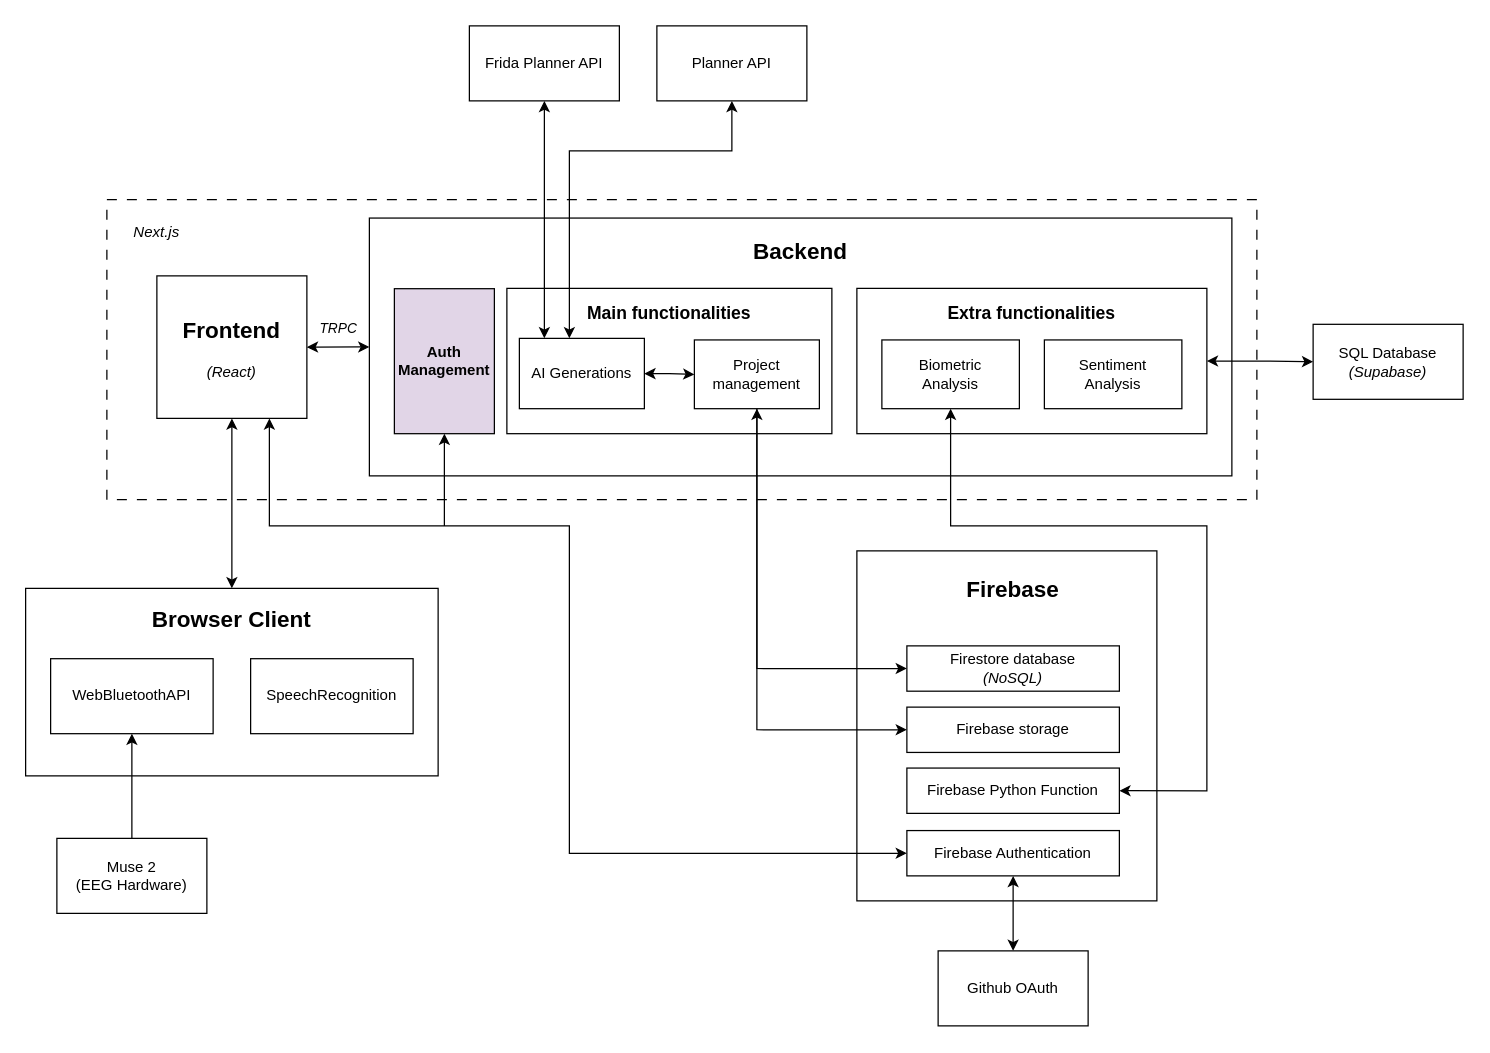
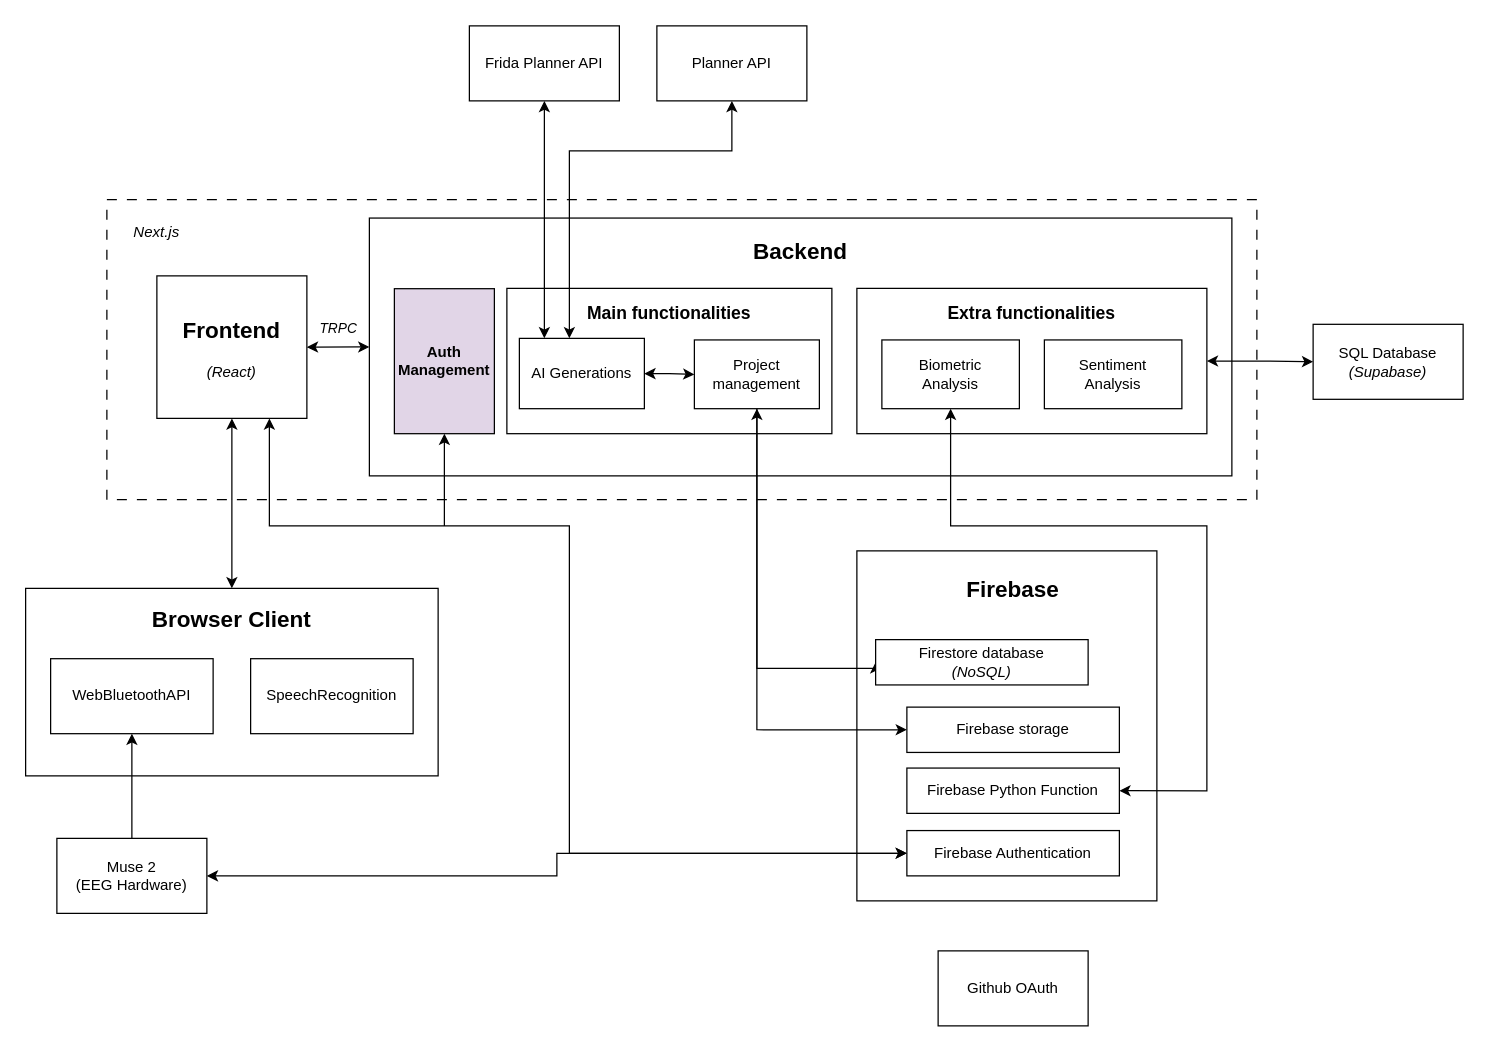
- <mxCell id="23" value="Firestore database&lt;div&gt;&lt;i&gt;(NoSQL)&lt;/i&gt;&lt;/div&gt;" style="rounded=0;whiteSpace=wrap;html=1;" parent="1" vertex="1"><mxGeometry x="725" y="516" width="170" height="36.25" as="geometry" /></mxCell>
+ <mxCell id="23" value="Firestore database&lt;div&gt;&lt;i&gt;(NoSQL)&lt;/i&gt;&lt;/div&gt;" style="rounded=0;whiteSpace=wrap;html=1;" parent="1" vertex="1"><mxGeometry x="700" y="511" width="170" height="36.25" as="geometry" /></mxCell>
- <mxCell id="41" style="edgeStyle=orthogonalEdgeStyle;rounded=0;orthogonalLoop=1;jettySize=auto;html=1;startArrow=classic;startFill=1;" parent="1" source="42" target="43" edge="1"><mxGeometry relative="1" as="geometry" /></mxCell>
+ <mxCell id="41" style="edgeStyle=orthogonalEdgeStyle;rounded=0;orthogonalLoop=1;jettySize=auto;html=1;startArrow=classic;startFill=1;" parent="1" source="42" target="20" edge="1"><mxGeometry relative="1" as="geometry" /></mxCell>
